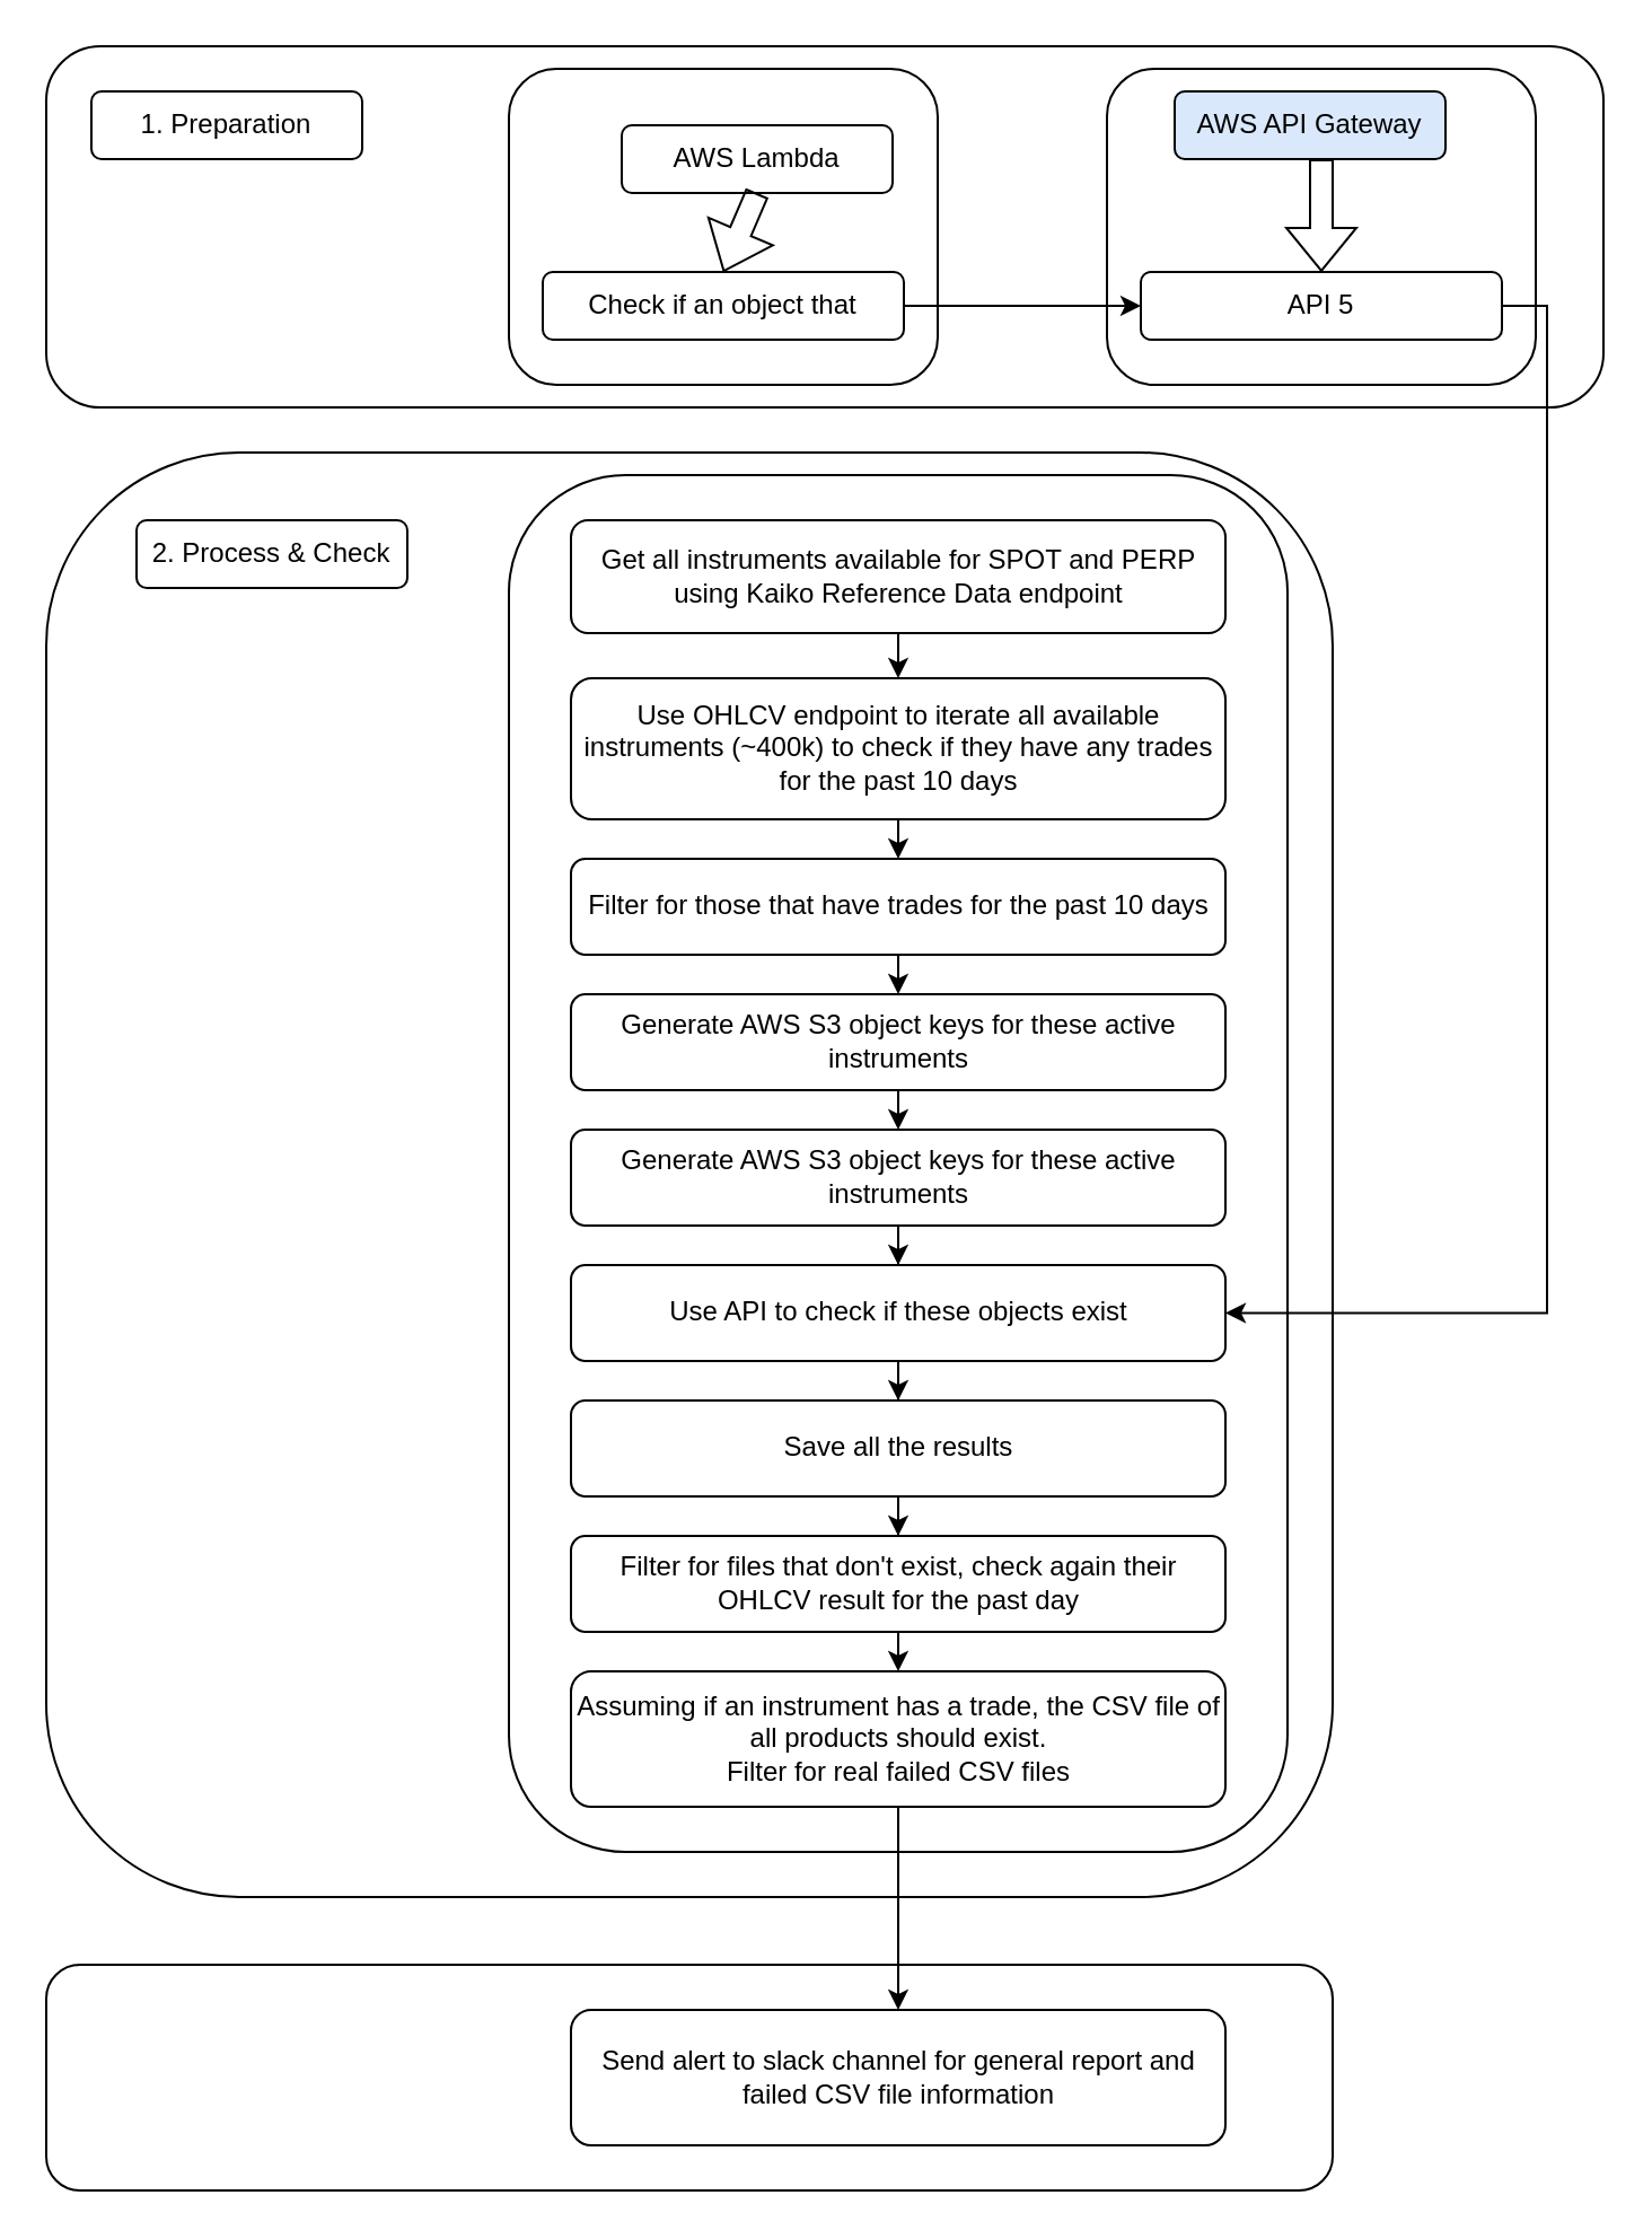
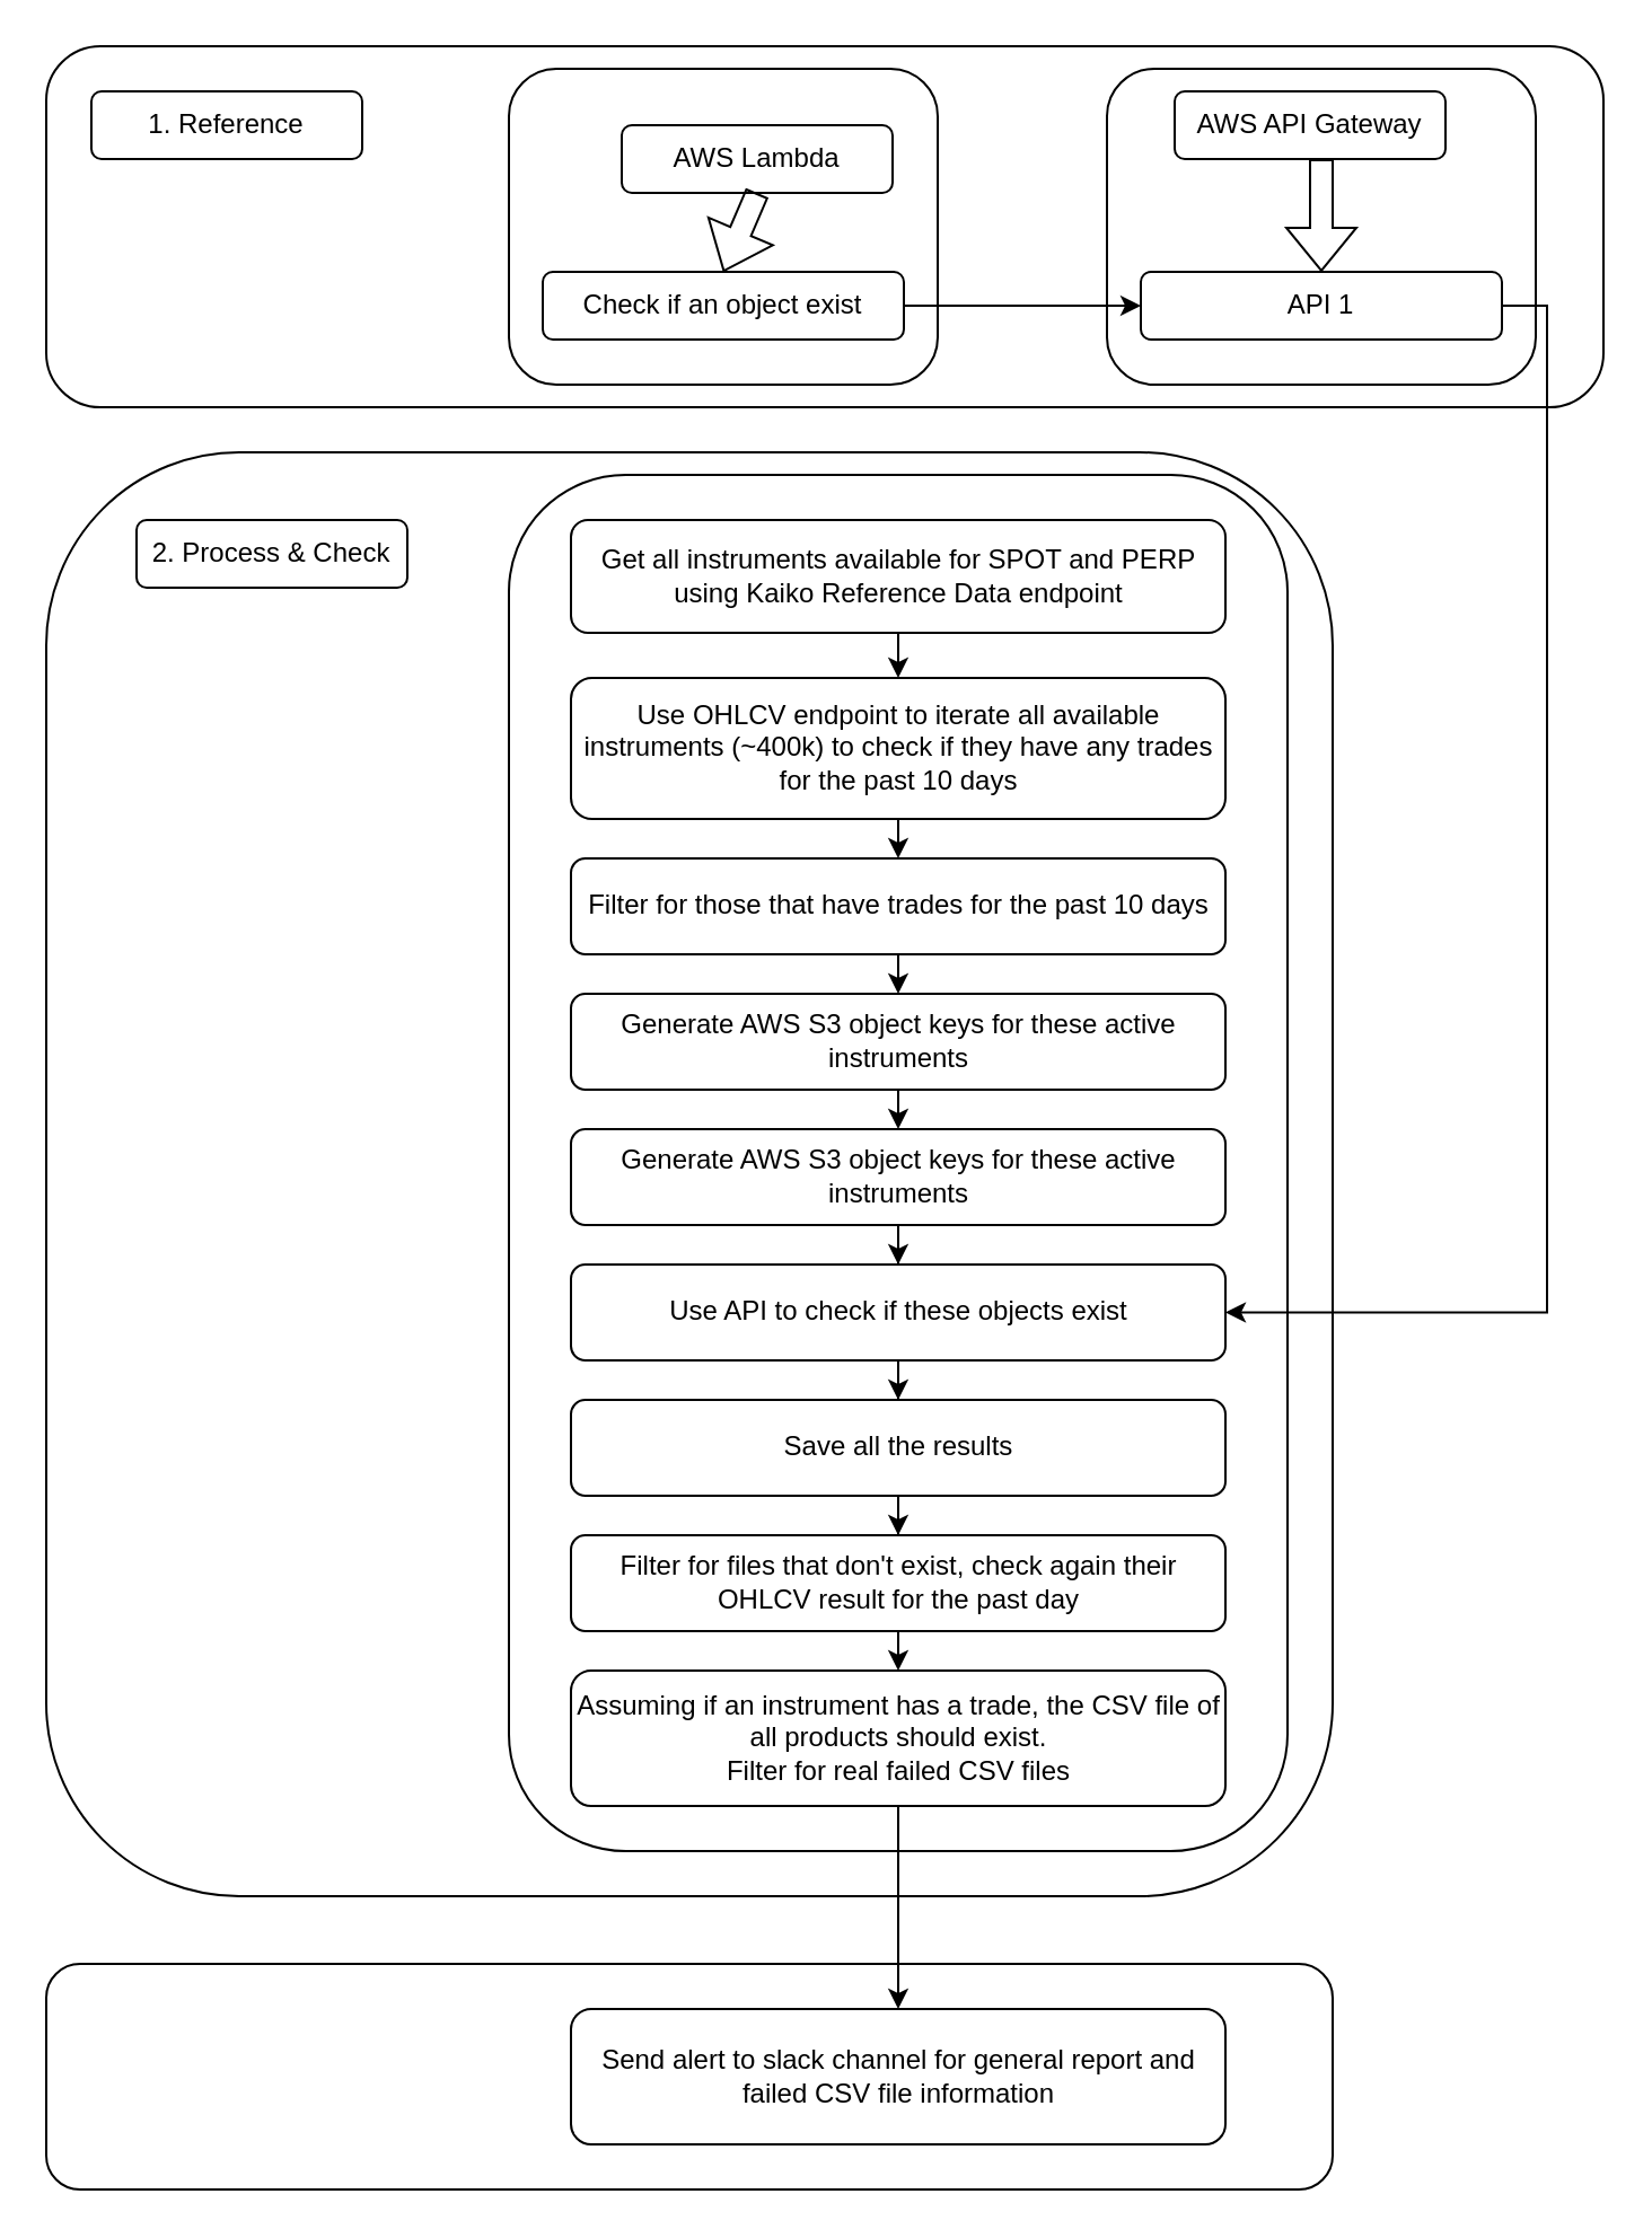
- <mxCell id="13" value="1. Preparation" style="rounded=1;whiteSpace=wrap;html=1;" parent="1" vertex="1"><mxGeometry x="40" y="40" width="120" height="30" as="geometry" /></mxCell>
+ <mxCell id="13" value="1. Reference" style="rounded=1;whiteSpace=wrap;html=1;" parent="1" vertex="1"><mxGeometry x="40" y="40" width="120" height="30" as="geometry" /></mxCell>
- <mxCell id="15" value="AWS API Gateway" style="rounded=1;whiteSpace=wrap;html=1;fillColor=#dae8fc;" parent="1" vertex="1"><mxGeometry x="520" y="40" width="120" height="30" as="geometry" /></mxCell>
+ <mxCell id="15" value="AWS API Gateway" style="rounded=1;whiteSpace=wrap;html=1;" parent="1" vertex="1"><mxGeometry x="520" y="40" width="120" height="30" as="geometry" /></mxCell>
- <mxCell id="12" value="Check if an object that" style="rounded=1;whiteSpace=wrap;html=1;" parent="1" vertex="1"><mxGeometry x="240" y="120" width="160" height="30" as="geometry" /></mxCell>
+ <mxCell id="12" value="Check if an object exist" style="rounded=1;whiteSpace=wrap;html=1;" parent="1" vertex="1"><mxGeometry x="240" y="120" width="160" height="30" as="geometry" /></mxCell>
- <mxCell id="18" value="API 5" style="rounded=1;whiteSpace=wrap;html=1;" parent="1" vertex="1"><mxGeometry x="505" y="120" width="160" height="30" as="geometry" /></mxCell>
+ <mxCell id="18" value="API 1" style="rounded=1;whiteSpace=wrap;html=1;" parent="1" vertex="1"><mxGeometry x="505" y="120" width="160" height="30" as="geometry" /></mxCell>
